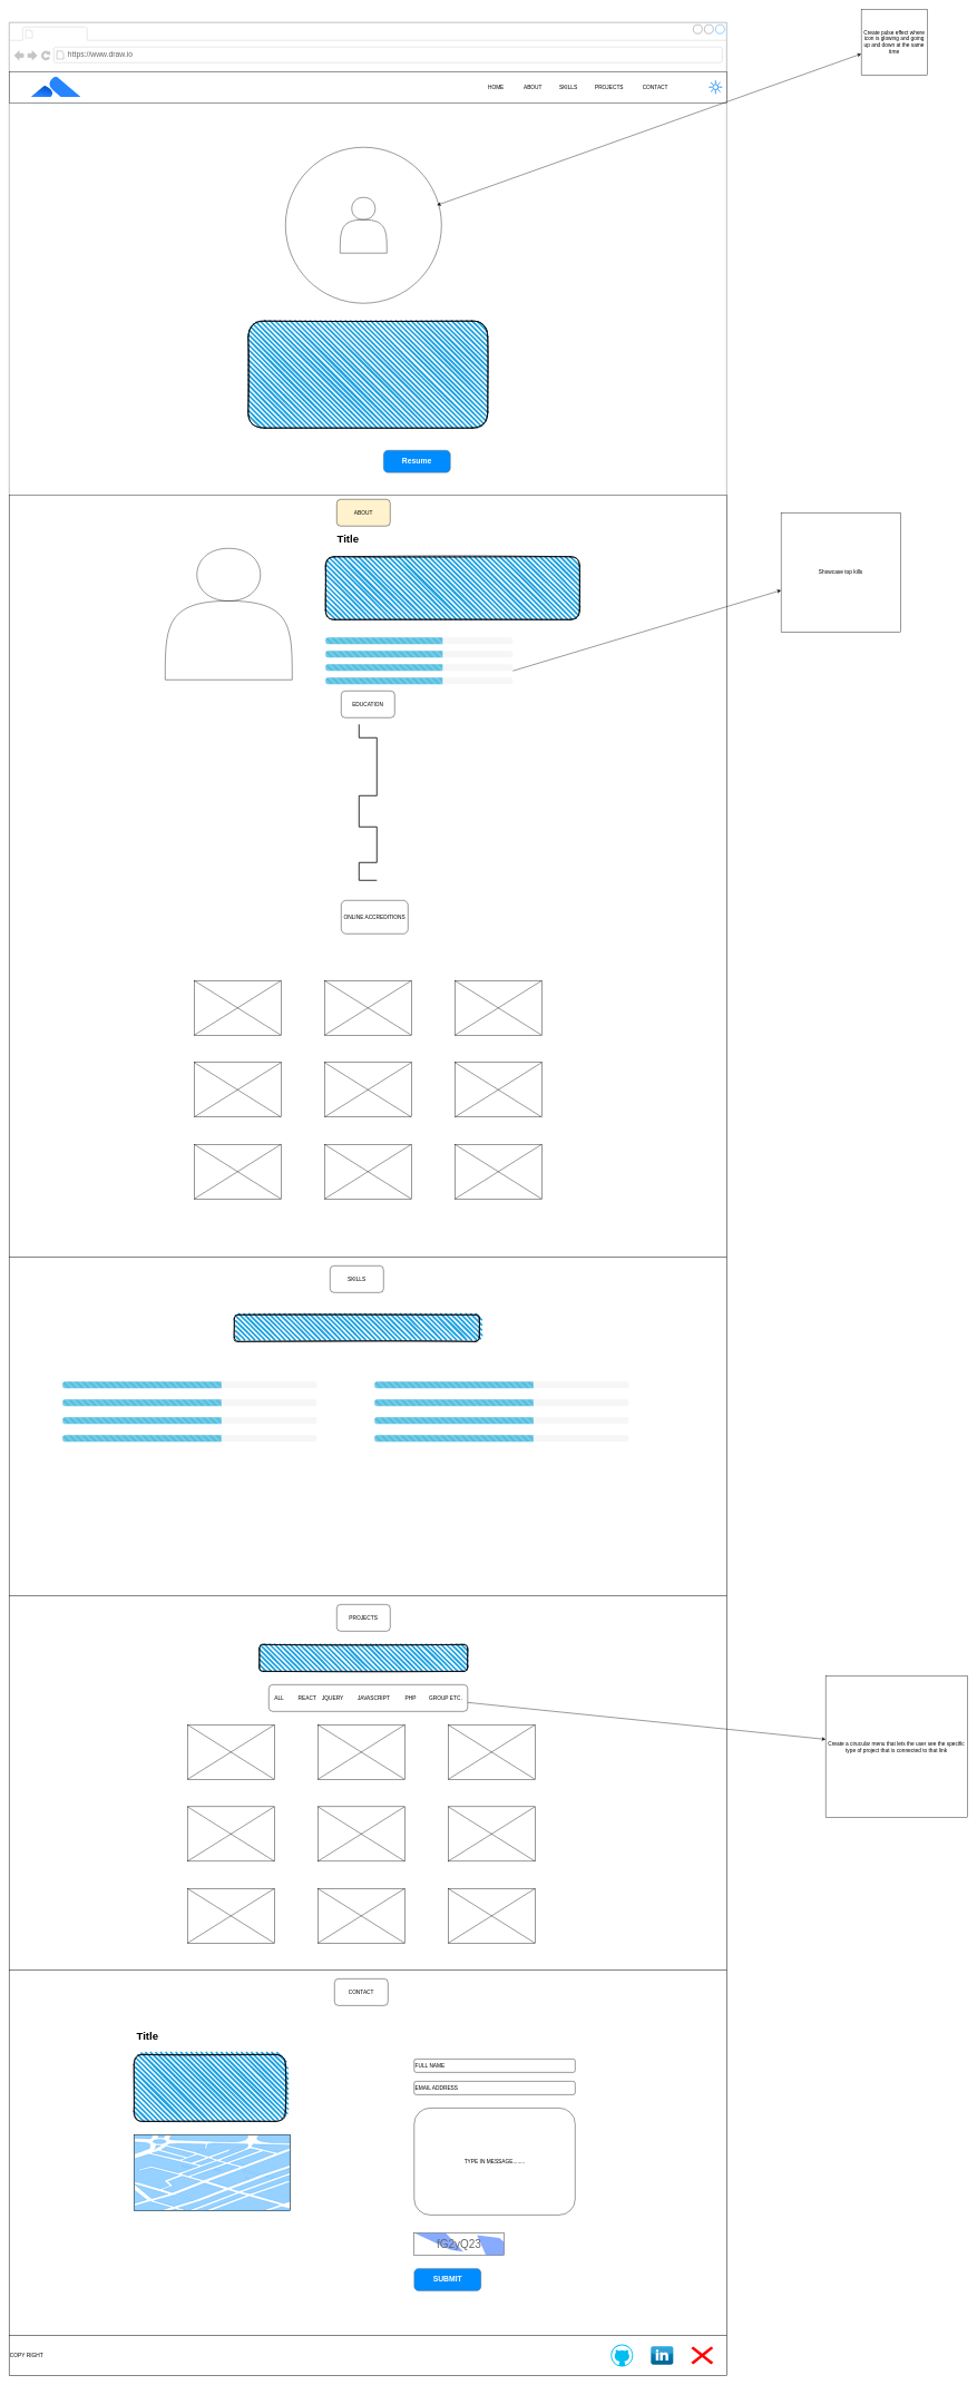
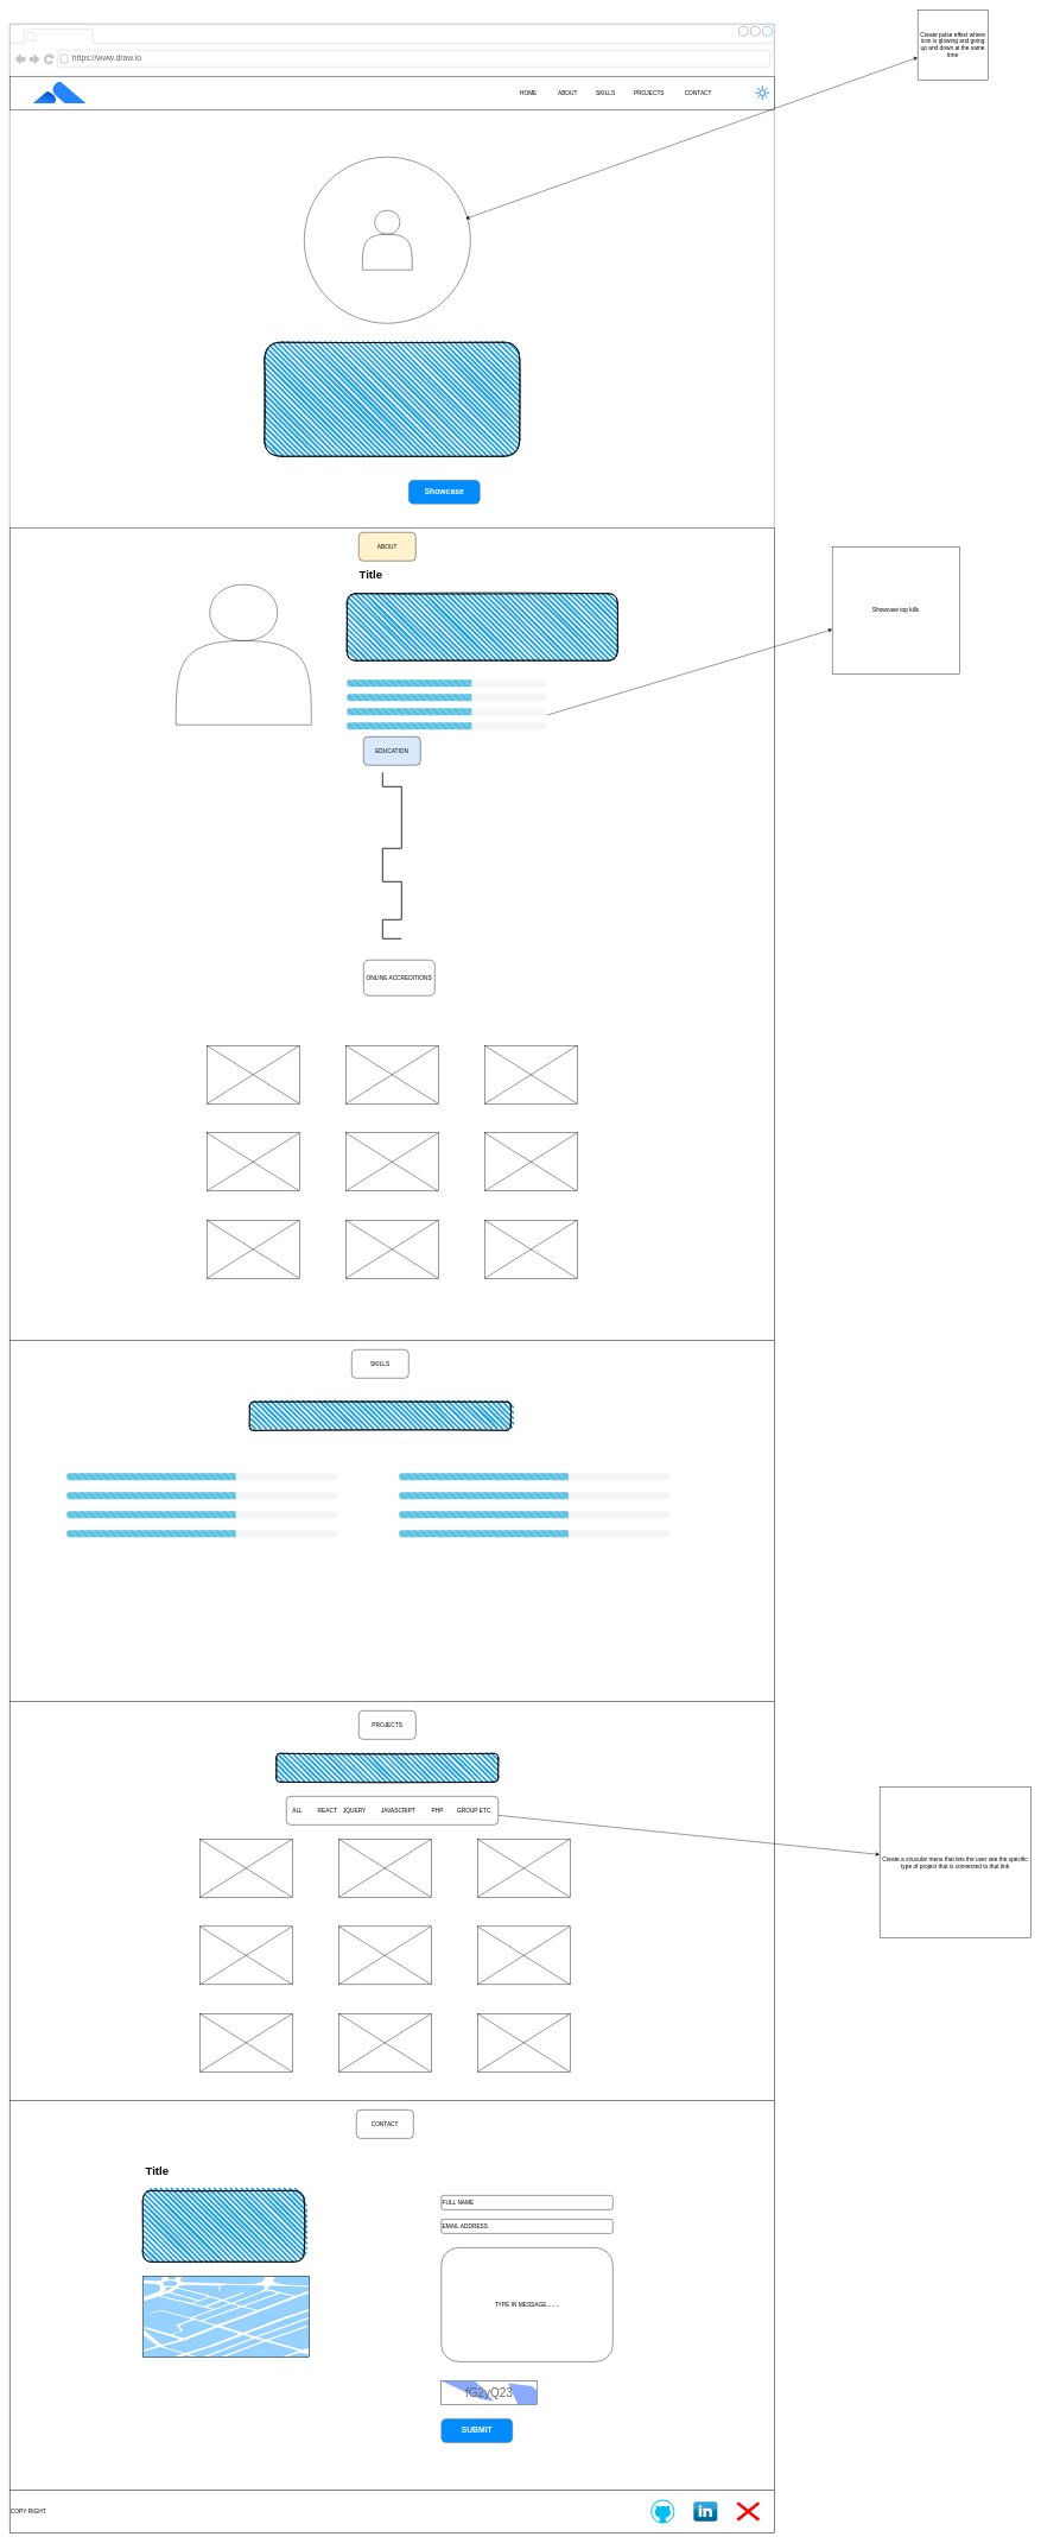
- <mxCell id="9" value="Resume" style="strokeWidth=1;shadow=0;dashed=0;align=center;html=1;shape=mxgraph.mockup.buttons.button;strokeColor=#666666;fontColor=#ffffff;mainText=;buttonStyle=round;fontSize=17;fontStyle=1;fillColor=#008cff;whiteSpace=wrap;" vertex="1" parent="2"><mxGeometry x="840" y="960" width="150" height="50" as="geometry" /></mxCell>
+ <mxCell id="9" value="Showcase" style="strokeWidth=1;shadow=0;dashed=0;align=center;html=1;shape=mxgraph.mockup.buttons.button;strokeColor=#666666;fontColor=#ffffff;mainText=;buttonStyle=round;fontSize=17;fontStyle=1;fillColor=#008cff;whiteSpace=wrap;" vertex="1" parent="2"><mxGeometry x="840" y="960" width="150" height="50" as="geometry" /></mxCell>
- <mxCell id="26" value="EDUCATION" style="rounded=1;whiteSpace=wrap;html=1;" vertex="1" parent="2"><mxGeometry x="745" y="1500" width="120" height="60" as="geometry" /></mxCell>
+ <mxCell id="26" value="EDUCATION" style="rounded=1;whiteSpace=wrap;html=1;fillColor=#dae8fc;" vertex="1" parent="2"><mxGeometry x="745" y="1500" width="120" height="60" as="geometry" /></mxCell>
